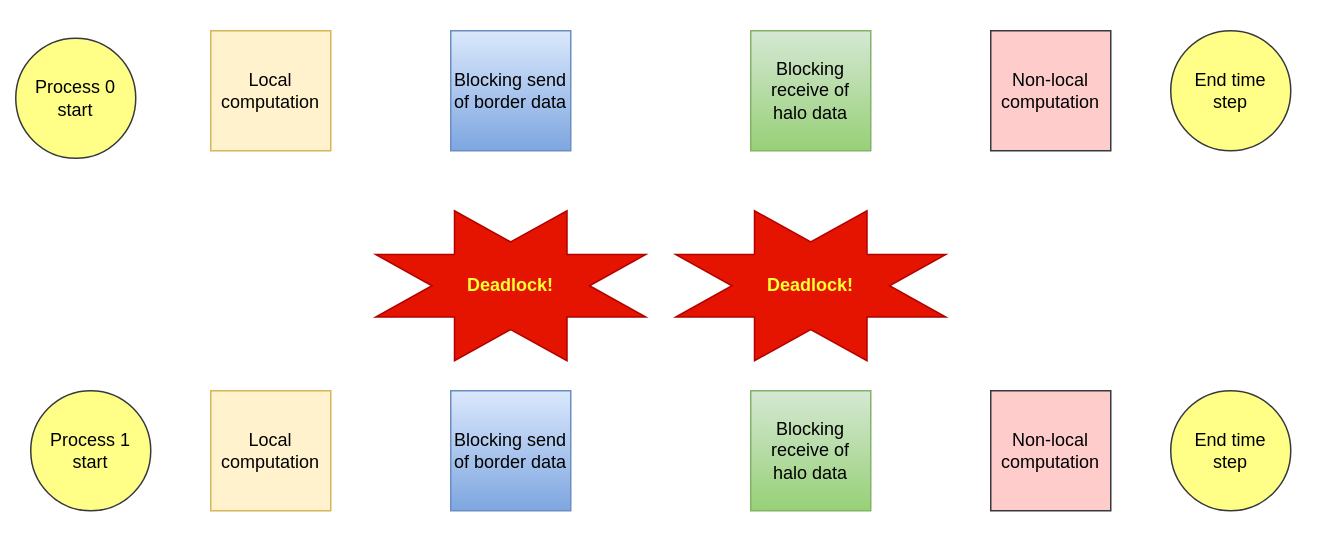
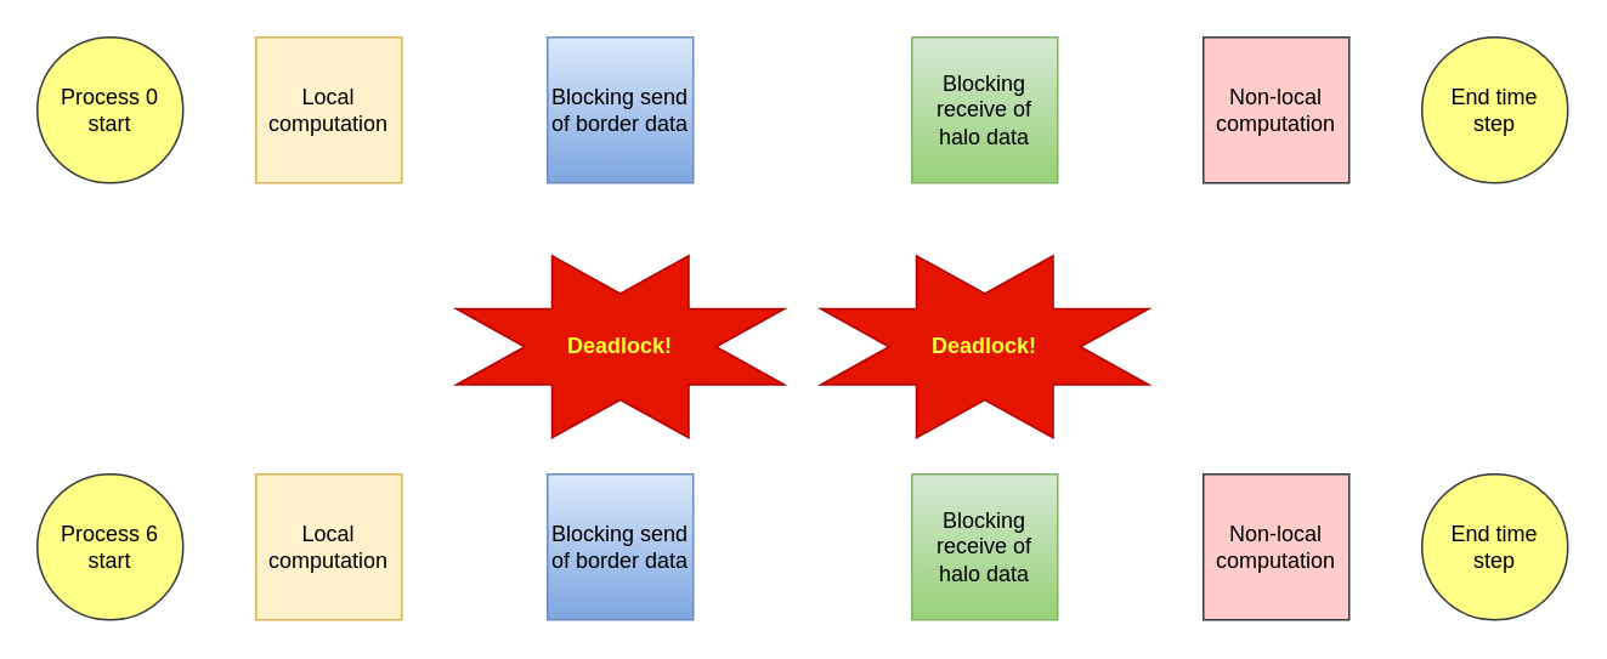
- <mxCell id="6" value="Process 0&lt;br&gt;start" style="ellipse;whiteSpace=wrap;html=1;aspect=fixed;fillColor=#ffff88;strokeColor=#36393d;" parent="1" vertex="1"><mxGeometry x="10" y="25" width="80" height="80" as="geometry" /></mxCell>
+ <mxCell id="6" value="Process 0&lt;br&gt;start" style="ellipse;whiteSpace=wrap;html=1;aspect=fixed;fillColor=#ffff88;strokeColor=#36393d;" parent="1" vertex="1"><mxGeometry x="20" y="20" width="80" height="80" as="geometry" /></mxCell>
- <mxCell id="10" value="Process 1 start" style="ellipse;whiteSpace=wrap;html=1;aspect=fixed;fillColor=#ffff88;strokeColor=#36393d;" parent="1" vertex="1"><mxGeometry x="20" y="260" width="80" height="80" as="geometry" /></mxCell>
+ <mxCell id="10" value="Process 6 start" style="ellipse;whiteSpace=wrap;html=1;aspect=fixed;fillColor=#ffff88;strokeColor=#36393d;" parent="1" vertex="1"><mxGeometry x="20" y="260" width="80" height="80" as="geometry" /></mxCell>
